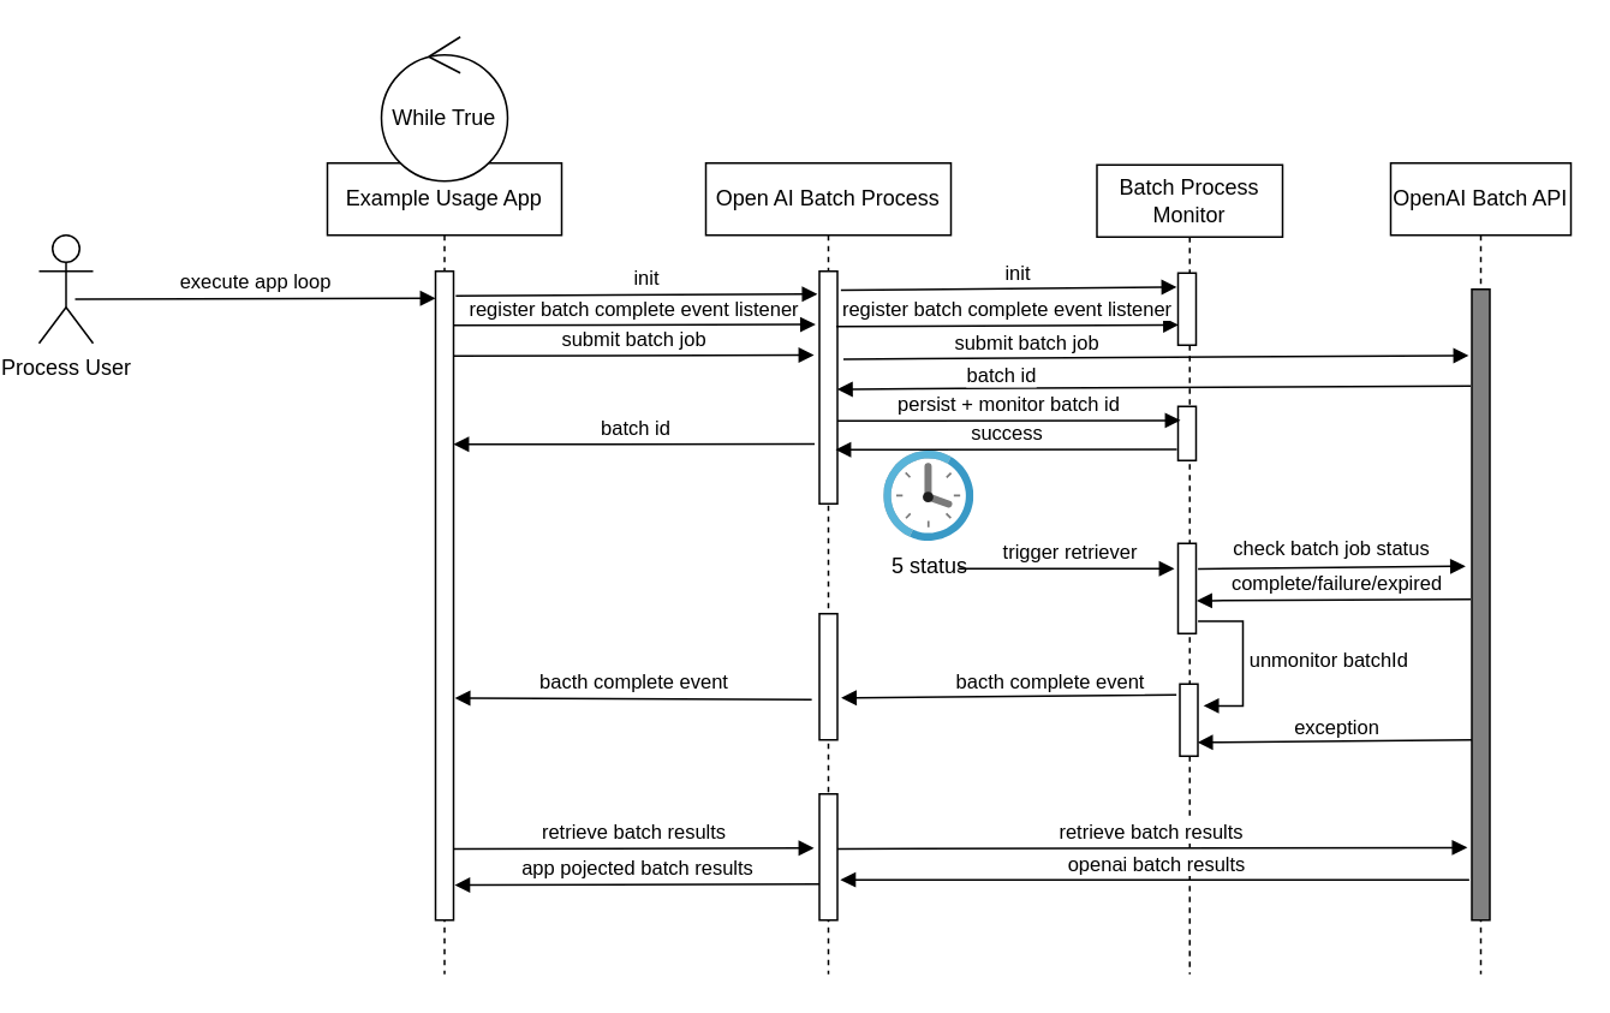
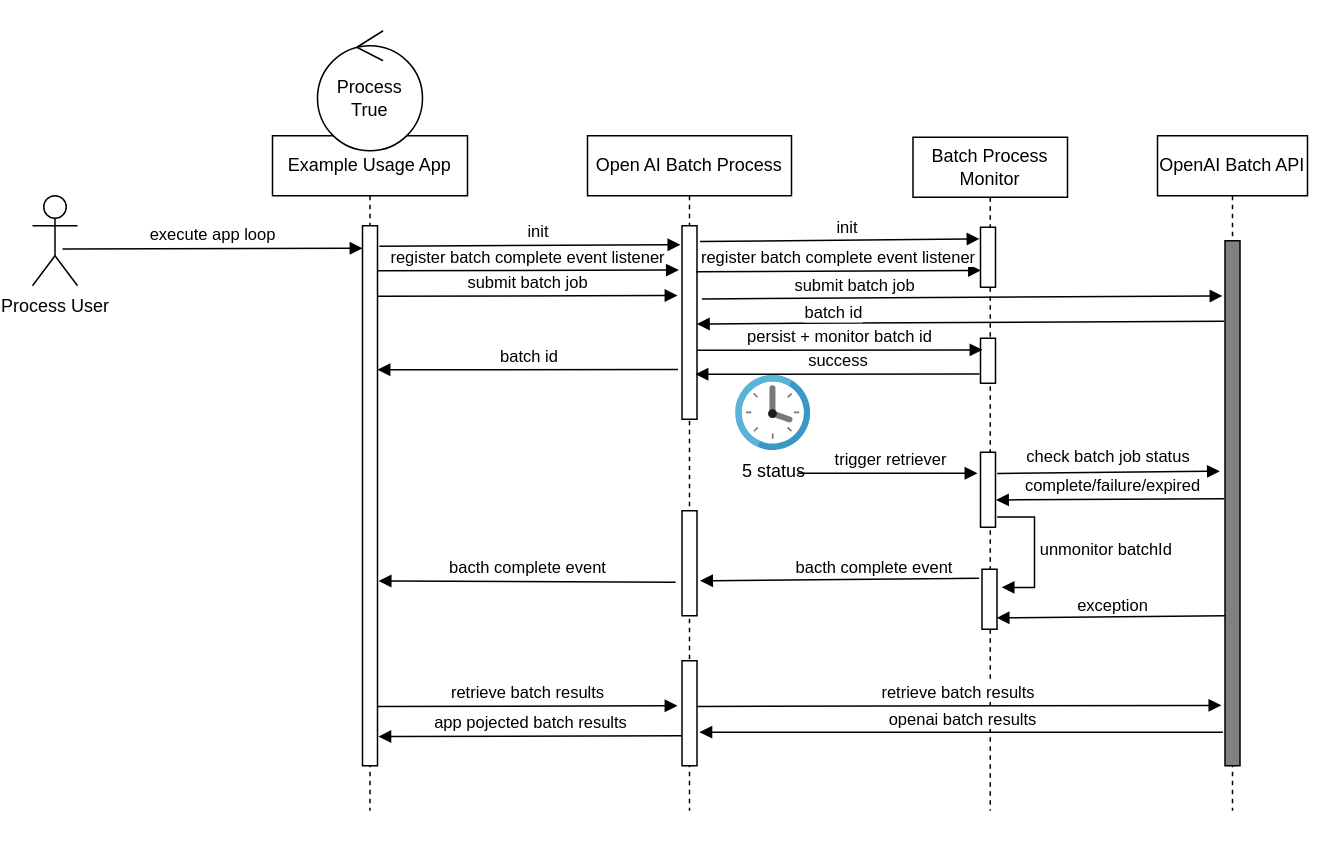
- <mxCell id="34" value="While True" style="ellipse;shape=umlControl;whiteSpace=wrap;html=1;" vertex="1" parent="1"><mxGeometry x="210" y="20" width="70" height="80" as="geometry" /></mxCell>
+ <mxCell id="34" value="Process True" style="ellipse;shape=umlControl;whiteSpace=wrap;html=1;" vertex="1" parent="1"><mxGeometry x="210" y="20" width="70" height="80" as="geometry" /></mxCell>
